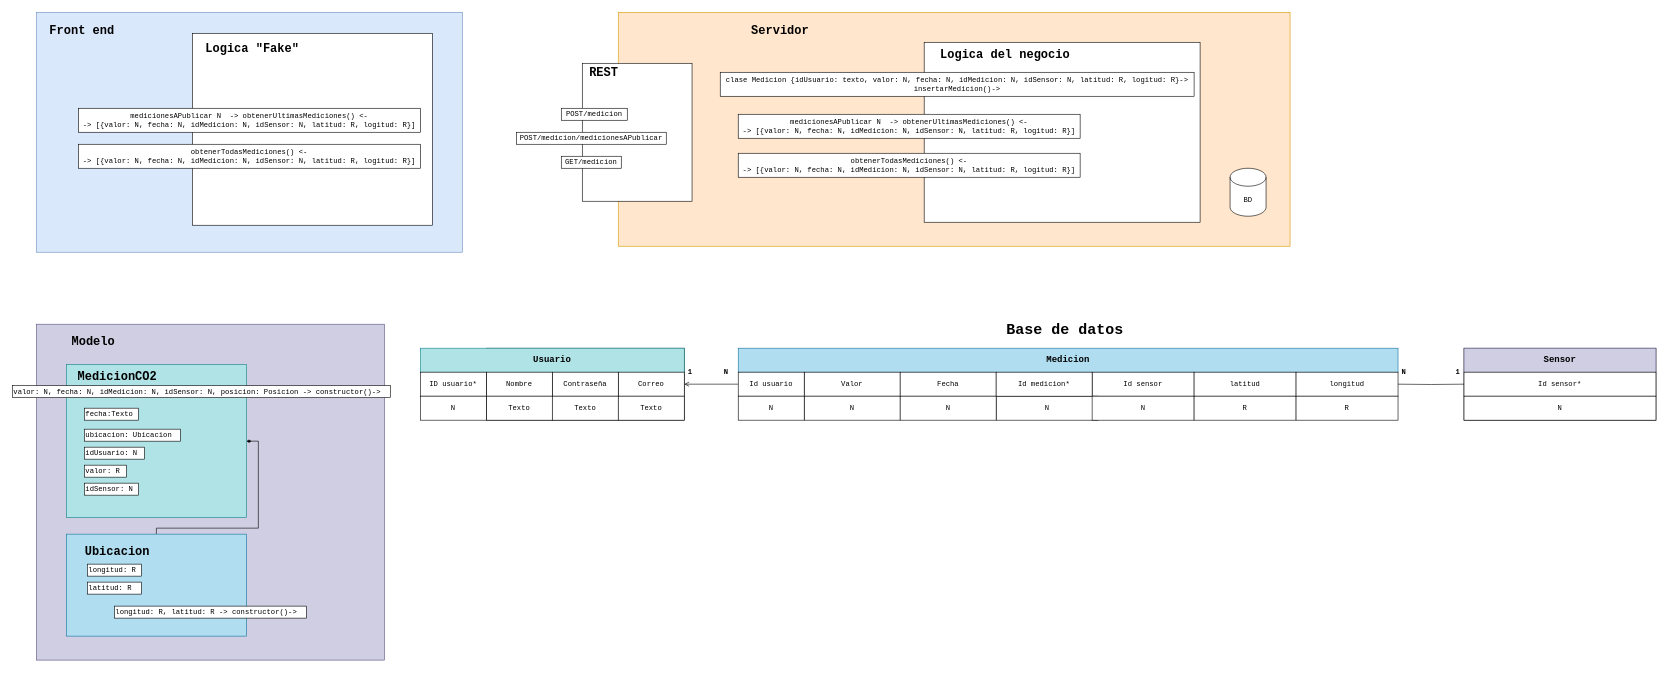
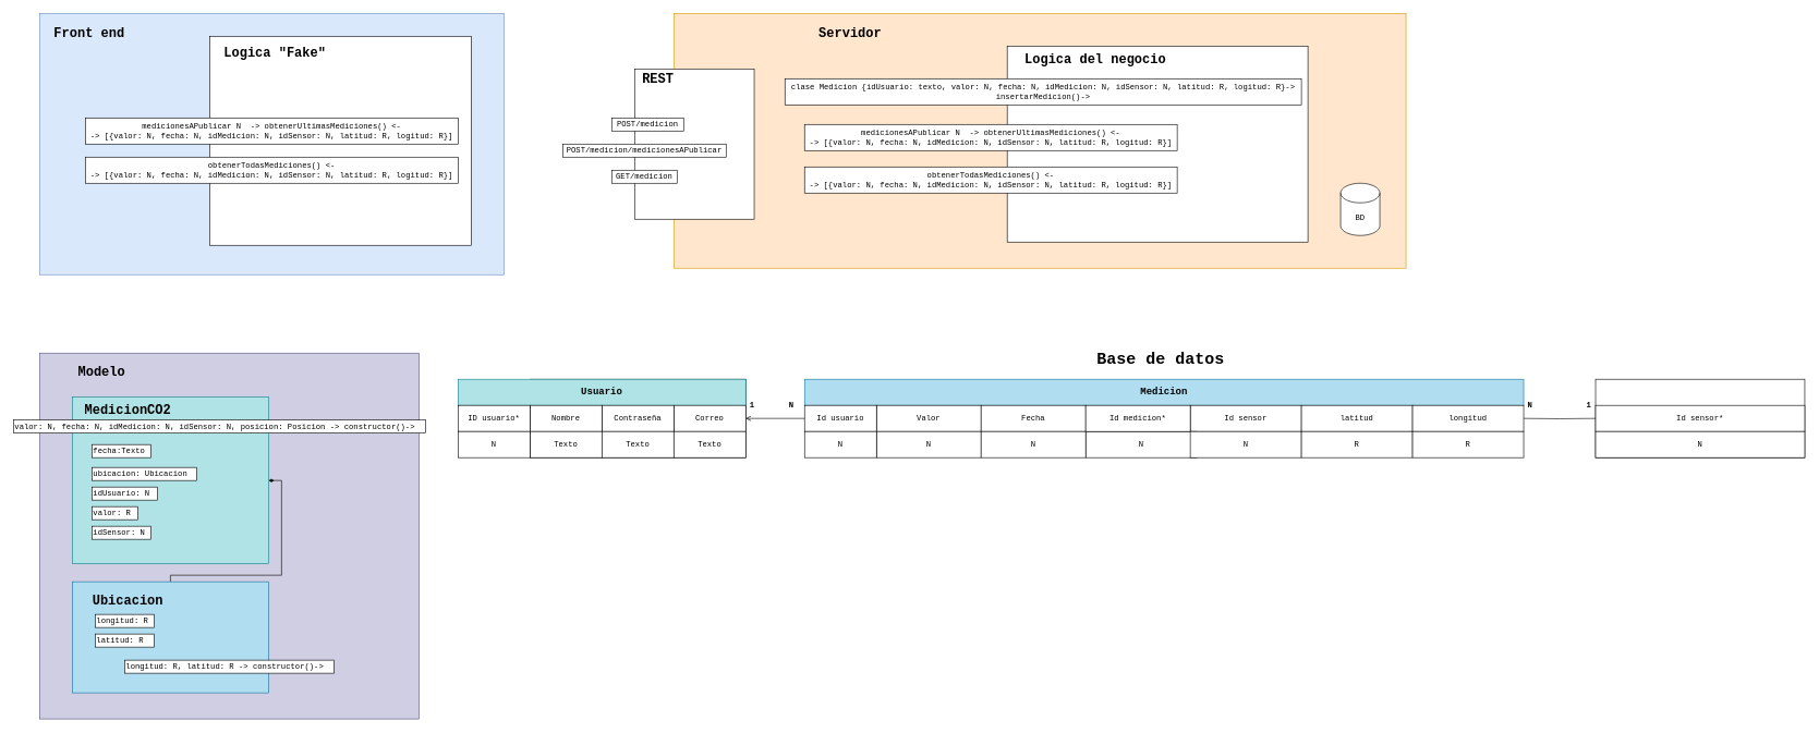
- <mxCell id="12" value="&lt;font face=&quot;Courier New&quot; style=&quot;font-size: 15px&quot;&gt;&lt;b&gt;Sensor&lt;/b&gt;&lt;/font&gt;" style="rounded=0;whiteSpace=wrap;html=1;fillColor=#d0cee2;strokeColor=#56517e;" parent="1" vertex="1"><mxGeometry x="2440" y="580" width="320" height="40" as="geometry" /></mxCell>
